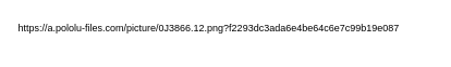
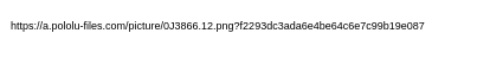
- <mxCell id="2" value="https://a.pololu-files.com/picture/0J3866.12.png?f2293dc3ada6e4be64c6e7c99b19e087" style="text;whiteSpace=wrap;html=1;" vertex="1" parent="1"><mxGeometry x="20" y="20" width="510" height="40" as="geometry" /></mxCell>
+ <mxCell id="2" value="https://a.pololu-files.com/picture/0J3866.12.png?f2293dc3ada6e4be64c6e7c99b19e087" style="text;whiteSpace=wrap;html=1;" vertex="1" parent="1"><mxGeometry x="10" y="15" width="510" height="40" as="geometry" /></mxCell>
